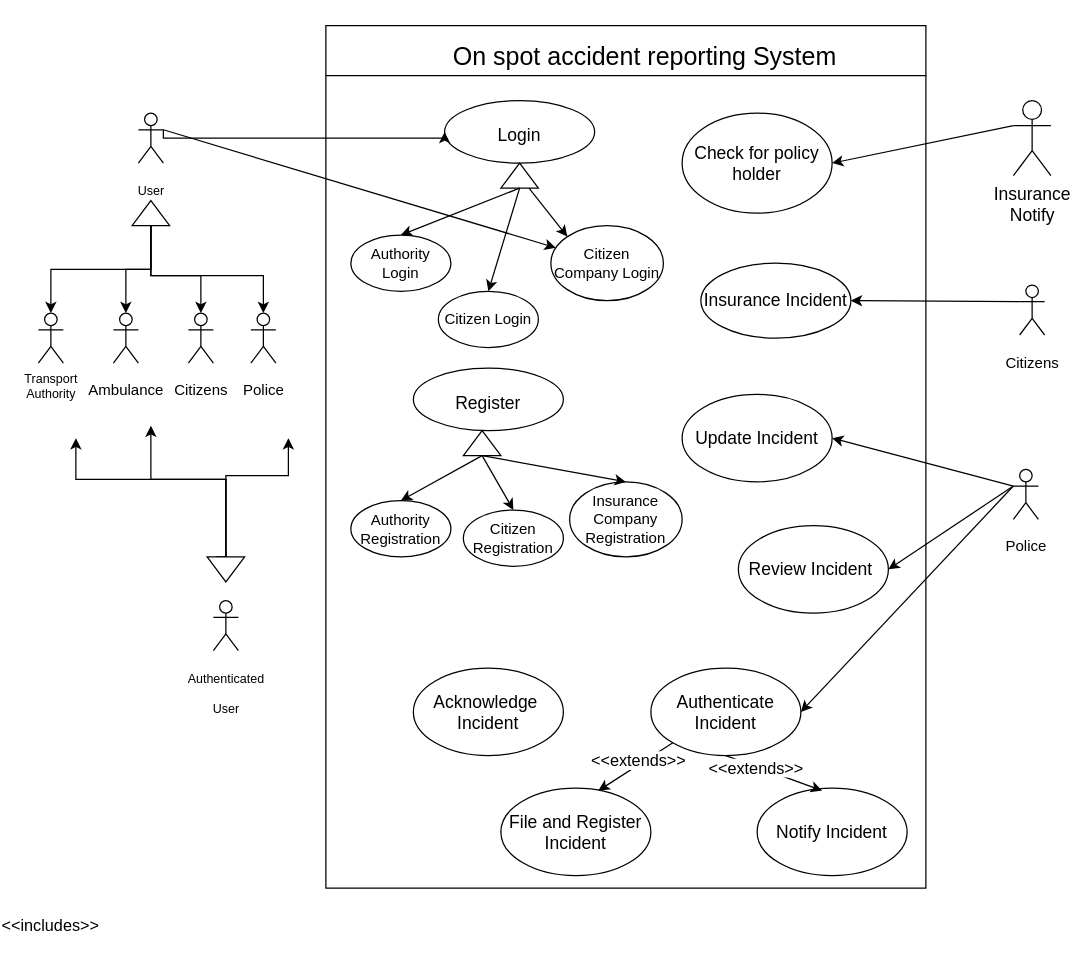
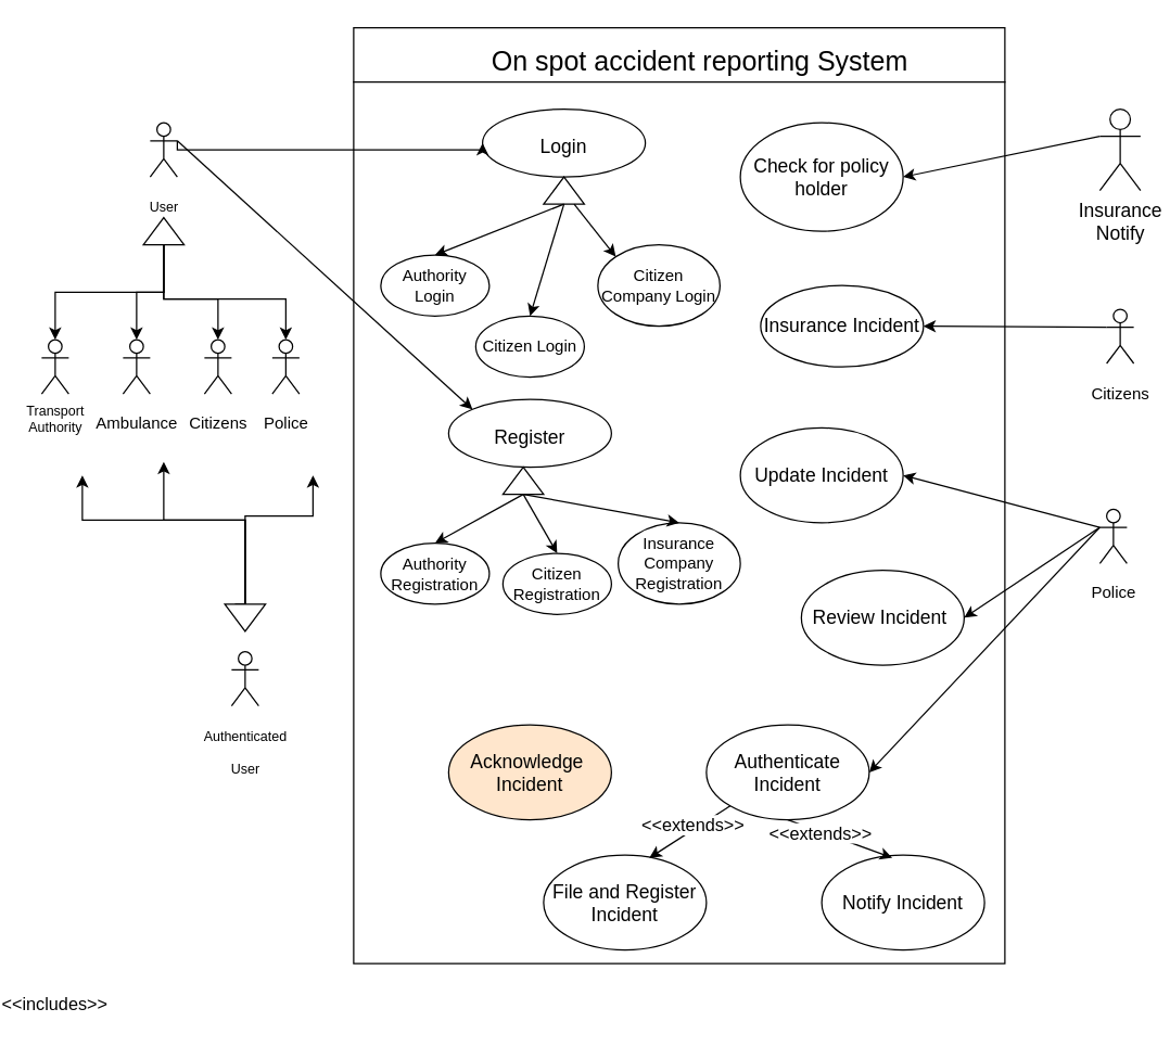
- <mxCell id="51" value="" style="endArrow=classic;html=1;fontSize=14;exitX=1;exitY=0.333;exitDx=0;exitDy=0;exitPerimeter=0;" edge="1" parent="1" source="23" target="42"><mxGeometry width="50" height="50" relative="1" as="geometry"><mxPoint x="200" y="503.333" as="sourcePoint" /><mxPoint x="340" y="525" as="targetPoint" /></mxGeometry></mxCell>
+ <mxCell id="51" value="" style="endArrow=classic;html=1;fontSize=14;entryX=0;entryY=0;entryDx=0;entryDy=0;exitX=1;exitY=0.333;exitDx=0;exitDy=0;exitPerimeter=0;" edge="1" parent="1" source="23" target="8"><mxGeometry width="50" height="50" relative="1" as="geometry"><mxPoint x="200" y="503.333" as="sourcePoint" /><mxPoint x="340" y="525" as="targetPoint" /></mxGeometry></mxCell>
- <mxCell id="57" value="Acknowledge&amp;nbsp;&lt;br&gt;Incident" style="ellipse;whiteSpace=wrap;html=1;fontSize=14;" vertex="1" parent="1"><mxGeometry x="330" y="534" width="120" height="70" as="geometry" /></mxCell>
+ <mxCell id="57" value="Acknowledge&amp;nbsp;&lt;br&gt;Incident" style="ellipse;whiteSpace=wrap;html=1;fontSize=14;fillColor=#ffe6cc;" vertex="1" parent="1"><mxGeometry x="330" y="534" width="120" height="70" as="geometry" /></mxCell>
